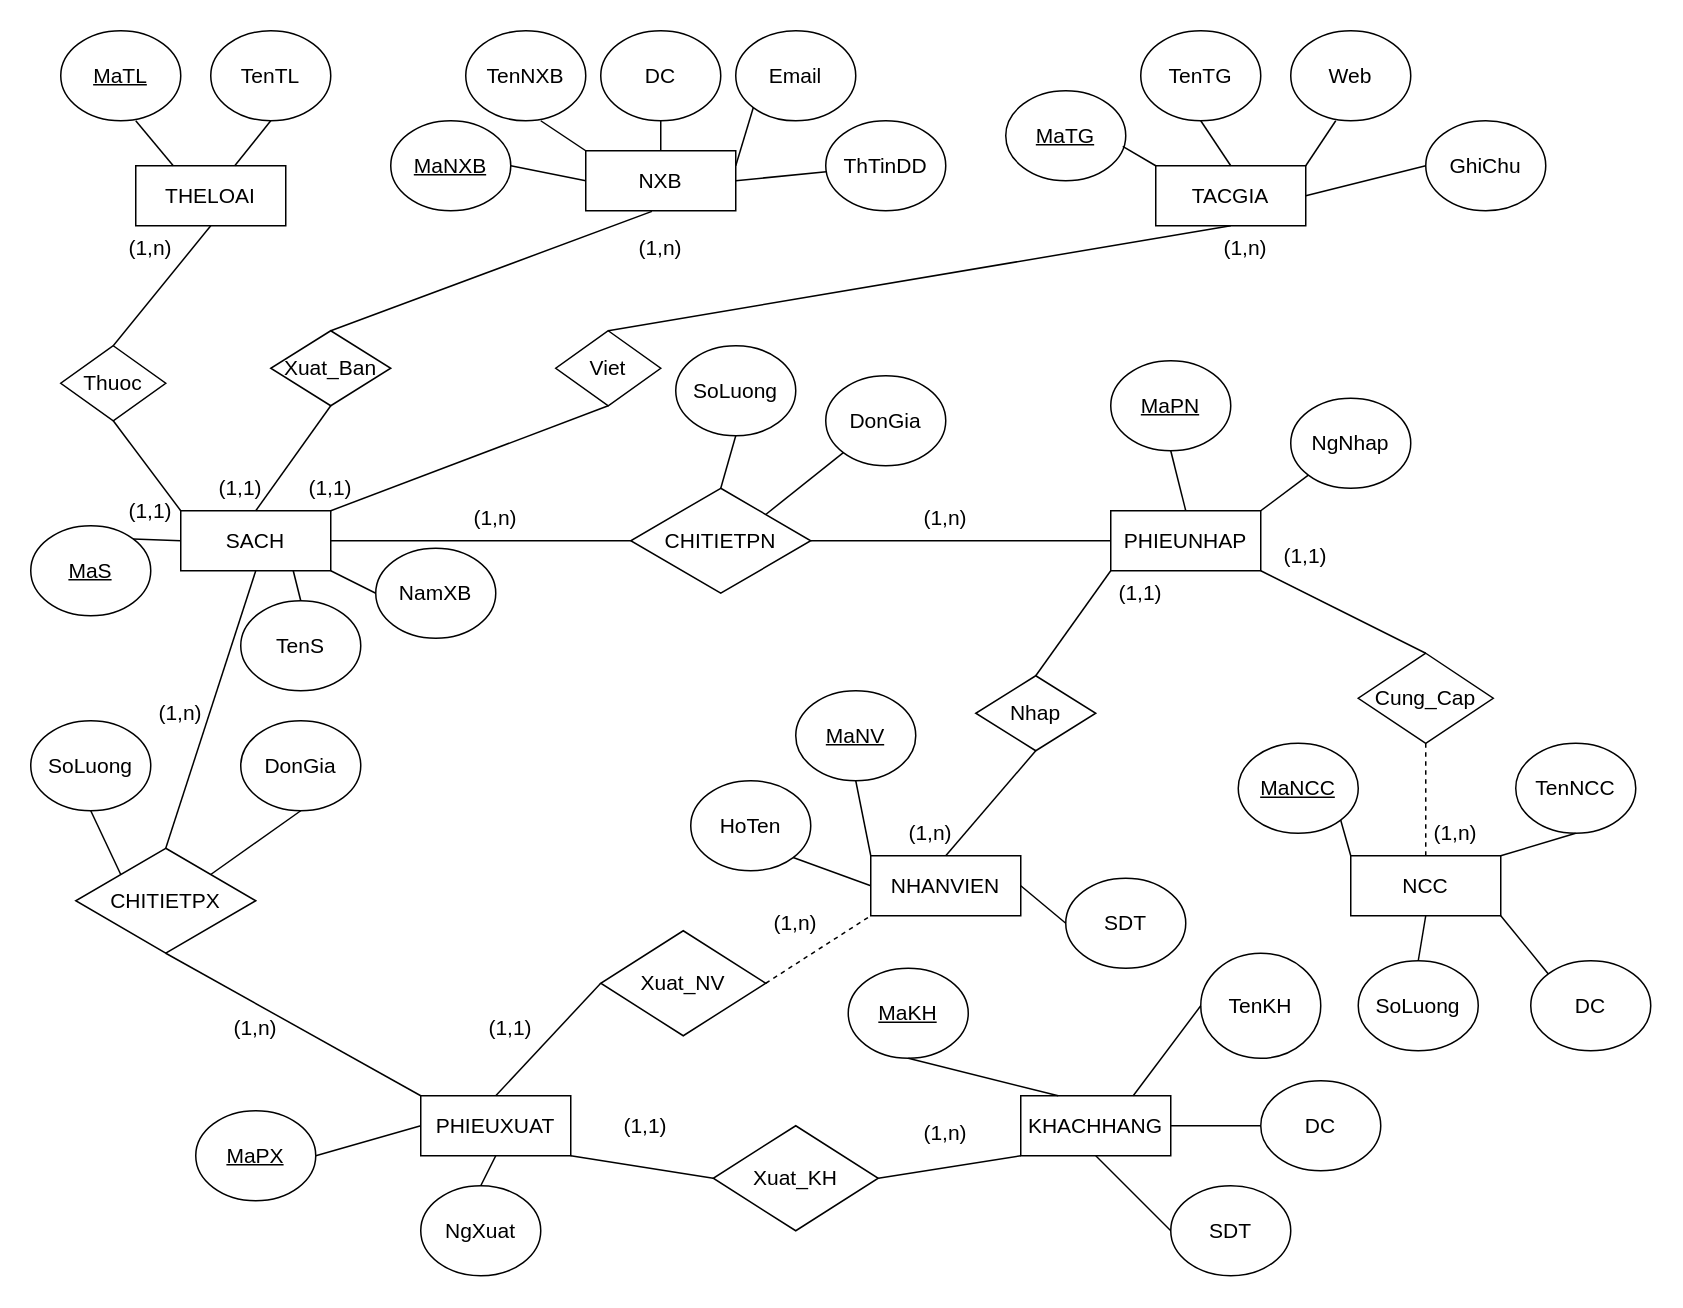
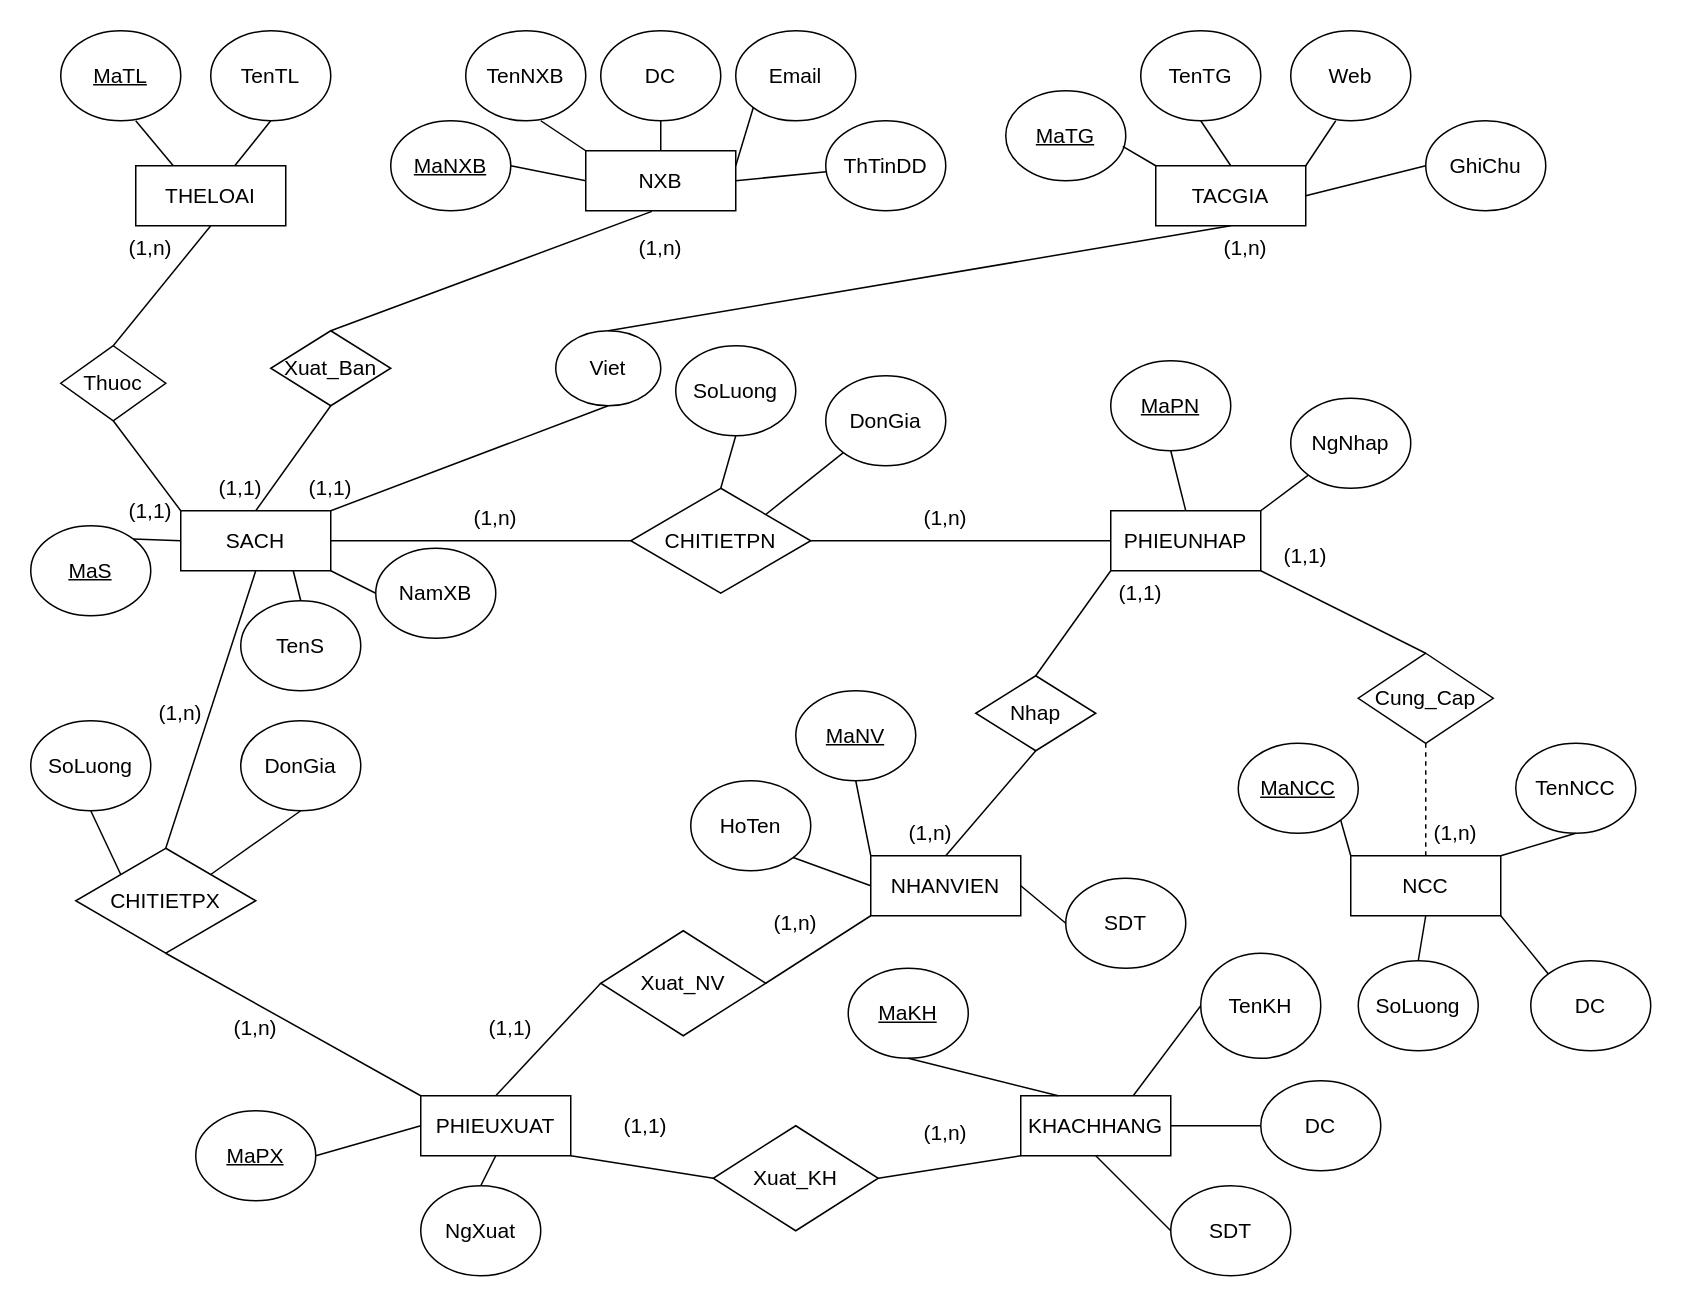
- <mxCell id="45" value="Viet" style="rhombus;whiteSpace=wrap;html=1;fontSize=14;" parent="1" vertex="1"><mxGeometry x="370" y="220" width="70" height="50" as="geometry" /></mxCell>
+ <mxCell id="45" value="Viet" style="ellipse;whiteSpace=wrap;html=1;fontSize=14;" parent="1" vertex="1"><mxGeometry x="370" y="220" width="70" height="50" as="geometry" /></mxCell>
- <mxCell id="73" value="" style="endArrow=none;html=1;rounded=0;fontSize=14;exitX=1;exitY=0.5;exitDx=0;exitDy=0;entryX=0;entryY=1;entryDx=0;entryDy=0;dashed=1;" parent="1" source="72" target="20" edge="1"><mxGeometry width="50" height="50" relative="1" as="geometry"><mxPoint x="530" y="680" as="sourcePoint" /><mxPoint x="580" y="630" as="targetPoint" /></mxGeometry></mxCell>
+ <mxCell id="73" value="" style="endArrow=none;html=1;rounded=0;fontSize=14;exitX=1;exitY=0.5;exitDx=0;exitDy=0;entryX=0;entryY=1;entryDx=0;entryDy=0;" parent="1" source="72" target="20" edge="1"><mxGeometry width="50" height="50" relative="1" as="geometry"><mxPoint x="530" y="680" as="sourcePoint" /><mxPoint x="580" y="630" as="targetPoint" /></mxGeometry></mxCell>
